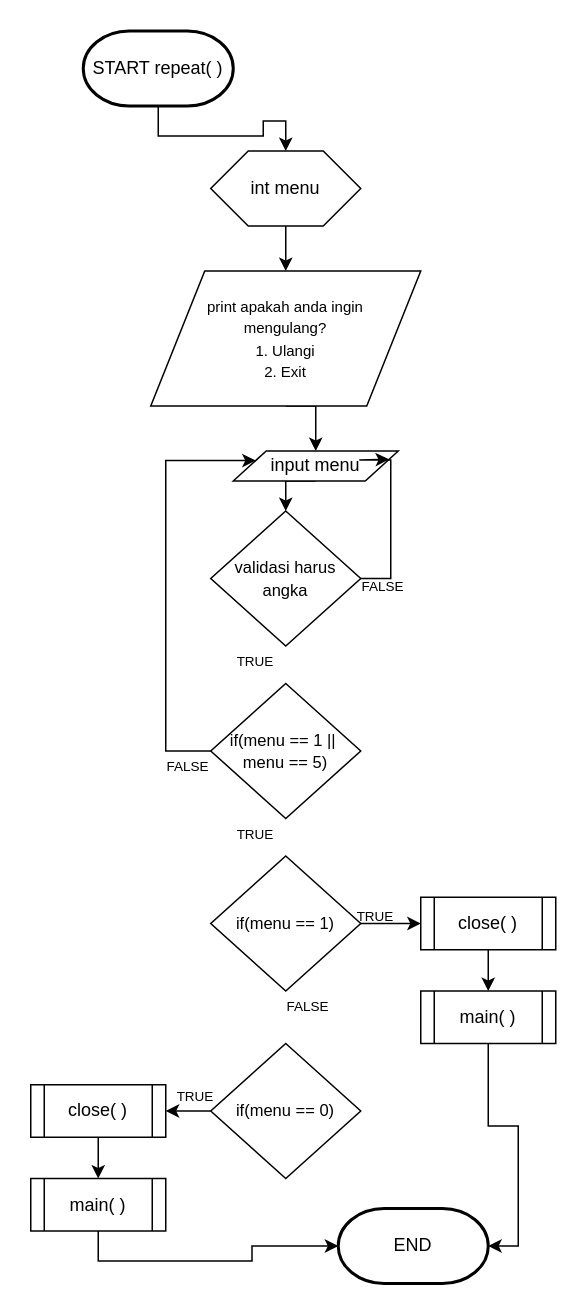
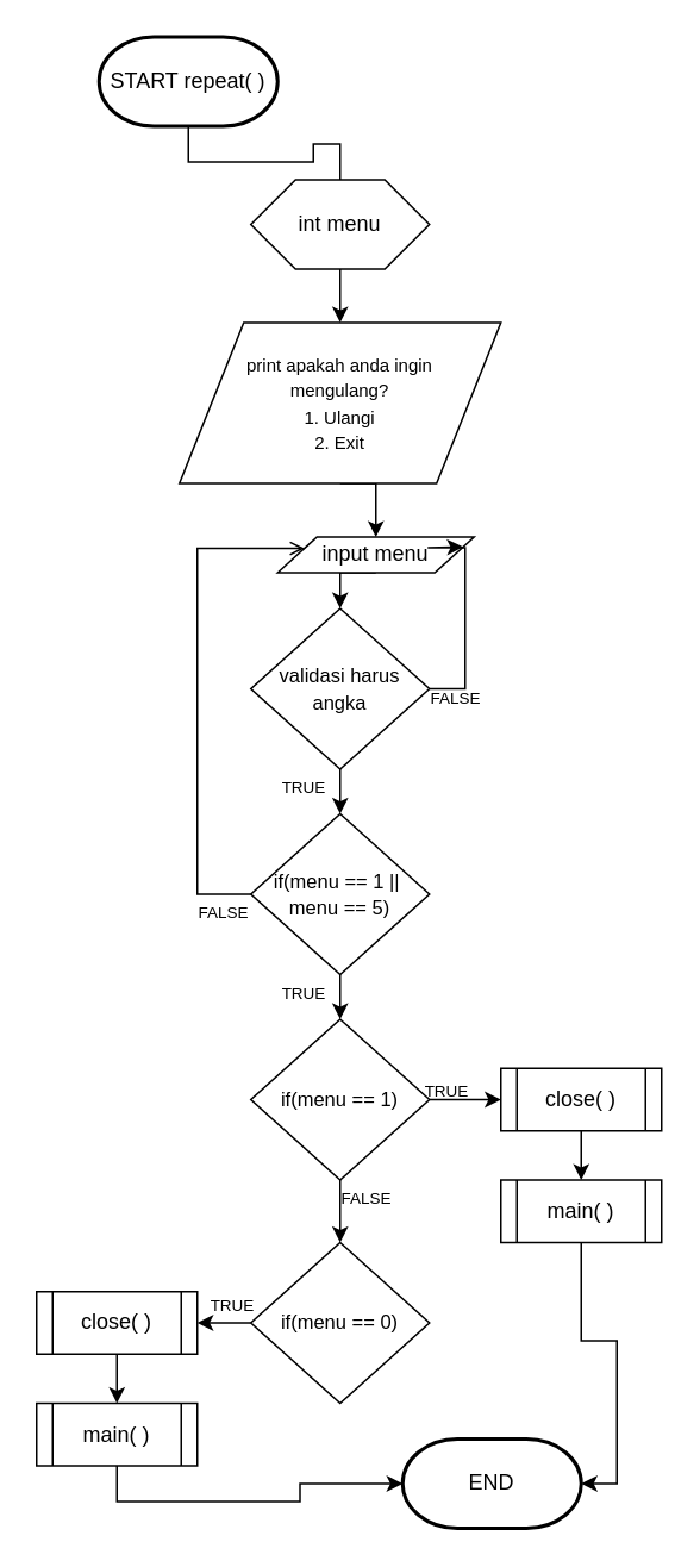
- <mxCell id="2" style="edgeStyle=orthogonalEdgeStyle;rounded=0;orthogonalLoop=1;jettySize=auto;html=1;exitX=0.5;exitY=1;exitDx=0;exitDy=0;exitPerimeter=0;entryX=0.5;entryY=0;entryDx=0;entryDy=0;fontFamily=Helvetica;fontSize=12;fontColor=default;" edge="1" parent="1" source="3" target="6"><mxGeometry relative="1" as="geometry" /></mxCell>
+ <mxCell id="2" style="edgeStyle=orthogonalEdgeStyle;rounded=0;orthogonalLoop=1;jettySize=auto;html=1;exitX=0.5;exitY=1;exitDx=0;exitDy=0;exitPerimeter=0;entryX=0.5;entryY=0;entryDx=0;entryDy=0;fontFamily=Helvetica;fontSize=12;fontColor=default;endArrow=none;" edge="1" parent="1" source="3" target="6"><mxGeometry relative="1" as="geometry" /></mxCell>
- <mxCell id="14" style="edgeStyle=orthogonalEdgeStyle;rounded=0;orthogonalLoop=1;jettySize=auto;html=1;exitX=0;exitY=0.5;exitDx=0;exitDy=0;entryX=0;entryY=0.25;entryDx=0;entryDy=0;fontFamily=Helvetica;fontSize=12;fontColor=default;" edge="1" parent="1" source="16" target="10"><mxGeometry relative="1" as="geometry"><Array as="points"><mxPoint x="110" y="500" /><mxPoint x="110" y="306" /></Array></mxGeometry></mxCell>
+ <mxCell id="14" style="edgeStyle=orthogonalEdgeStyle;rounded=0;orthogonalLoop=1;jettySize=auto;html=1;exitX=0;exitY=0.5;exitDx=0;exitDy=0;entryX=0;entryY=0.25;entryDx=0;entryDy=0;fontFamily=Helvetica;fontSize=12;fontColor=default;endArrow=open;" edge="1" parent="1" source="16" target="10"><mxGeometry relative="1" as="geometry"><Array as="points"><mxPoint x="110" y="500" /><mxPoint x="110" y="306" /></Array></mxGeometry></mxCell>
+ <mxCell id="11" style="edgeStyle=orthogonalEdgeStyle;rounded=0;orthogonalLoop=1;jettySize=auto;html=1;exitX=0.5;exitY=1;exitDx=0;exitDy=0;entryX=0.5;entryY=0;entryDx=0;entryDy=0;fontFamily=Helvetica;fontSize=12;fontColor=default;" edge="1" parent="1" source="13" target="16"><mxGeometry relative="1" as="geometry" /></mxCell>
+ <mxCell id="15" value="" style="edgeStyle=orthogonalEdgeStyle;rounded=0;orthogonalLoop=1;jettySize=auto;html=1;fontFamily=Helvetica;fontSize=12;fontColor=default;" edge="1" parent="1" source="16" target="23"><mxGeometry relative="1" as="geometry" /></mxCell>
+ <mxCell id="22" value="" style="edgeStyle=orthogonalEdgeStyle;rounded=0;orthogonalLoop=1;jettySize=auto;html=1;fontFamily=Helvetica;fontSize=12;fontColor=default;" edge="1" parent="1" source="23" target="30"><mxGeometry relative="1" as="geometry" /></mxCell>
